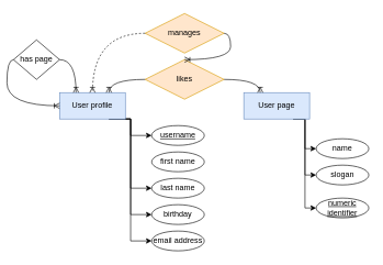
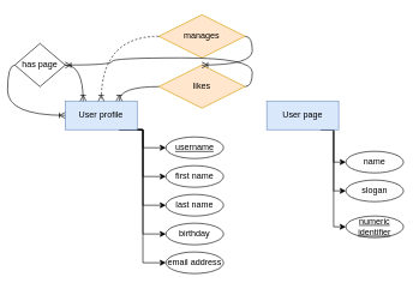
- <mxCell id="27" value="" style="edgeStyle=orthogonalEdgeStyle;fontSize=12;html=1;endArrow=ERoneToMany;rounded=0;curved=1;entryX=0.25;entryY=0;entryDx=0;entryDy=0;exitX=1;exitY=0.5;exitDx=0;exitDy=0;" edge="1" parent="1" source="26" target="20"><mxGeometry width="100" height="100" relative="1" as="geometry"><mxPoint x="280" y="340" as="sourcePoint" /><mxPoint x="380" y="240" as="targetPoint" /></mxGeometry></mxCell>
+ <mxCell id="27" value="" style="edgeStyle=orthogonalEdgeStyle;fontSize=12;html=1;endArrow=ERoneToMany;rounded=0;curved=1;exitX=1;exitY=0.5;exitDx=0;exitDy=0;" edge="1" parent="1" source="26" target="14"><mxGeometry width="100" height="100" relative="1" as="geometry"><mxPoint x="280" y="340" as="sourcePoint" /><mxPoint x="380" y="240" as="targetPoint" /></mxGeometry></mxCell>
+ <mxCell id="3" style="edgeStyle=elbowEdgeStyle;rounded=0;orthogonalLoop=1;jettySize=auto;html=1;exitX=0.75;exitY=1;exitDx=0;exitDy=0;" edge="1" parent="1" source="7" target="8"><mxGeometry relative="1" as="geometry" /></mxCell>
